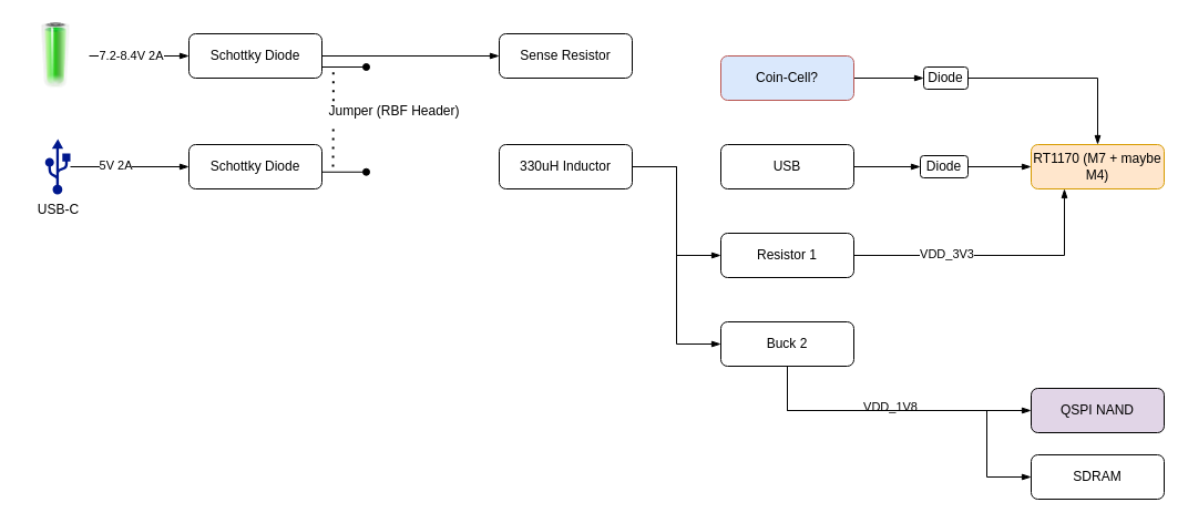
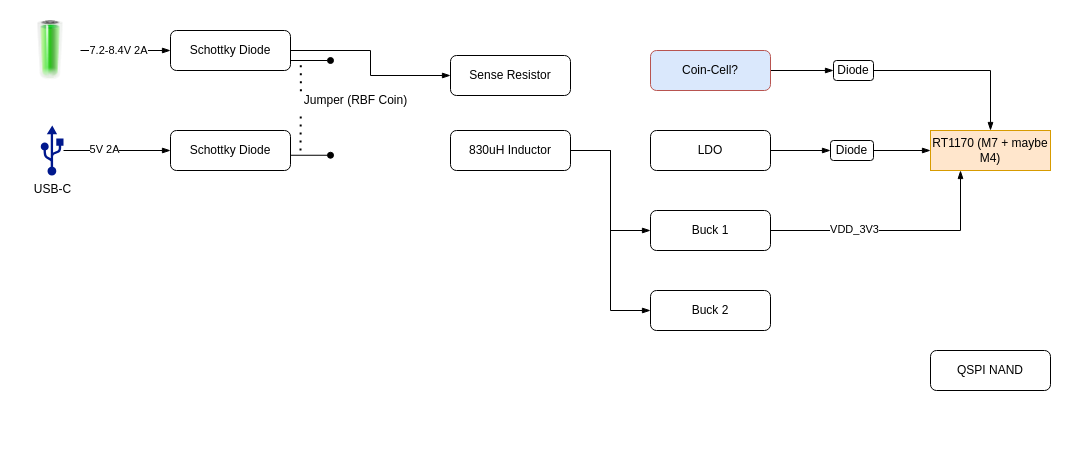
- <mxCell id="14" value="Sense Resistor" style="rounded=1;whiteSpace=wrap;html=1;fontSize=12;glass=0;strokeWidth=1;shadow=0;" vertex="1" parent="1"><mxGeometry x="450" y="30" width="120" height="40" as="geometry" /></mxCell>
+ <mxCell id="14" value="Sense Resistor" style="rounded=1;whiteSpace=wrap;html=1;fontSize=12;glass=0;strokeWidth=1;shadow=0;" vertex="1" parent="1"><mxGeometry x="450" y="55" width="120" height="40" as="geometry" /></mxCell>
- <mxCell id="26" value="Jumper (RBF Header)" style="text;html=1;align=center;verticalAlign=middle;resizable=0;points=[];autosize=1;strokeColor=none;fillColor=none;" vertex="1" parent="1"><mxGeometry x="290" y="90" width="130" height="20" as="geometry" /></mxCell>
+ <mxCell id="26" value="Jumper (RBF Coin)" style="text;html=1;align=center;verticalAlign=middle;resizable=0;points=[];autosize=1;strokeColor=none;fillColor=none;" vertex="1" parent="1"><mxGeometry x="290" y="90" width="130" height="20" as="geometry" /></mxCell>
- <mxCell id="17" value="330uH Inductor" style="rounded=1;whiteSpace=wrap;html=1;fontSize=12;glass=0;strokeWidth=1;shadow=0;" vertex="1" parent="1"><mxGeometry x="450" y="130" width="120" height="40" as="geometry" /></mxCell>
+ <mxCell id="17" value="830uH Inductor" style="rounded=1;whiteSpace=wrap;html=1;fontSize=12;glass=0;strokeWidth=1;shadow=0;" vertex="1" parent="1"><mxGeometry x="450" y="130" width="120" height="40" as="geometry" /></mxCell>
- <mxCell id="13" value="USB" style="rounded=1;whiteSpace=wrap;html=1;fontSize=12;glass=0;strokeWidth=1;shadow=0;" vertex="1" parent="1"><mxGeometry x="650" y="130" width="120" height="40" as="geometry" /></mxCell>
+ <mxCell id="13" value="LDO" style="rounded=1;whiteSpace=wrap;html=1;fontSize=12;glass=0;strokeWidth=1;shadow=0;" vertex="1" parent="1"><mxGeometry x="650" y="130" width="120" height="40" as="geometry" /></mxCell>
- <mxCell id="27" value="RT1170 (M7 + maybe M4)" style="rounded=1;whiteSpace=wrap;html=1;fontSize=12;glass=0;strokeWidth=1;shadow=0;fillColor=#ffe6cc;strokeColor=#d79b00;" vertex="1" parent="1"><mxGeometry x="930" y="130" width="120" height="40" as="geometry" /></mxCell>
+ <mxCell id="27" value="RT1170 (M7 + maybe M4)" style="whiteSpace=wrap;html=1;fontSize=12;glass=0;strokeWidth=1;shadow=0;fillColor=#ffe6cc;strokeColor=#d79b00;rounded=0;" vertex="1" parent="1"><mxGeometry x="930" y="130" width="120" height="40" as="geometry" /></mxCell>
- <mxCell id="4" value="Resistor 1" style="rounded=1;whiteSpace=wrap;html=1;fontSize=12;glass=0;strokeWidth=1;shadow=0;" parent="1" vertex="1"><mxGeometry x="650" y="210" width="120" height="40" as="geometry" /></mxCell>
+ <mxCell id="4" value="Buck 1" style="rounded=1;whiteSpace=wrap;html=1;fontSize=12;glass=0;strokeWidth=1;shadow=0;" parent="1" vertex="1"><mxGeometry x="650" y="210" width="120" height="40" as="geometry" /></mxCell>
- <mxCell id="5" style="edgeStyle=orthogonalEdgeStyle;rounded=0;orthogonalLoop=1;jettySize=auto;html=1;endArrow=blockThin;endFill=1;entryX=0;entryY=0.5;entryDx=0;entryDy=0;" edge="1" parent="1" source="8" target="31"><mxGeometry relative="1" as="geometry"><mxPoint x="890" y="390" as="targetPoint" /><Array as="points"><mxPoint x="710" y="370" /></Array></mxGeometry></mxCell>
- <mxCell id="6" value="VDD_1V8" style="edgeLabel;html=1;align=center;verticalAlign=middle;resizable=0;points=[];" vertex="1" connectable="0" parent="5"><mxGeometry x="0.018" y="3" relative="1" as="geometry"><mxPoint y="-1" as="offset" /></mxGeometry></mxCell>
- <mxCell id="31" value="QSPI NAND" style="rounded=1;whiteSpace=wrap;html=1;fontSize=12;glass=0;strokeWidth=1;shadow=0;fillColor=#e1d5e7;" vertex="1" parent="1"><mxGeometry x="930" y="350" width="120" height="40" as="geometry" /></mxCell>
+ <mxCell id="31" value="QSPI NAND" style="rounded=1;whiteSpace=wrap;html=1;fontSize=12;glass=0;strokeWidth=1;shadow=0;" vertex="1" parent="1"><mxGeometry x="930" y="350" width="120" height="40" as="geometry" /></mxCell>
- <mxCell id="7" style="edgeStyle=orthogonalEdgeStyle;rounded=0;orthogonalLoop=1;jettySize=auto;html=1;entryX=0;entryY=0.5;entryDx=0;entryDy=0;endArrow=blockThin;endFill=1;" edge="1" parent="1" source="8" target="30"><mxGeometry relative="1" as="geometry"><Array as="points"><mxPoint x="710" y="370" /><mxPoint x="890" y="370" /><mxPoint x="890" y="430" /></Array></mxGeometry></mxCell>
- <mxCell id="30" value="SDRAM" style="rounded=1;whiteSpace=wrap;html=1;fontSize=12;glass=0;strokeWidth=1;shadow=0;" vertex="1" parent="1"><mxGeometry x="930" y="410" width="120" height="40" as="geometry" /></mxCell>
